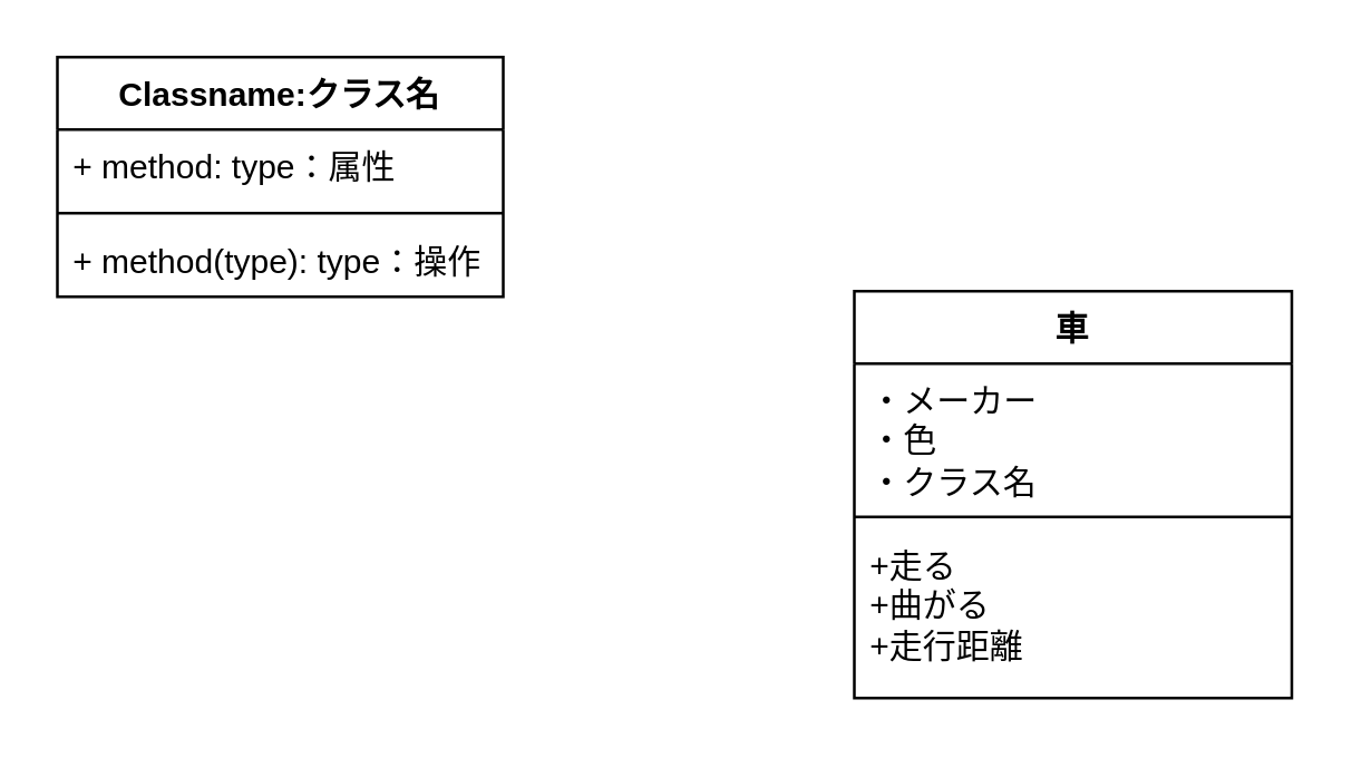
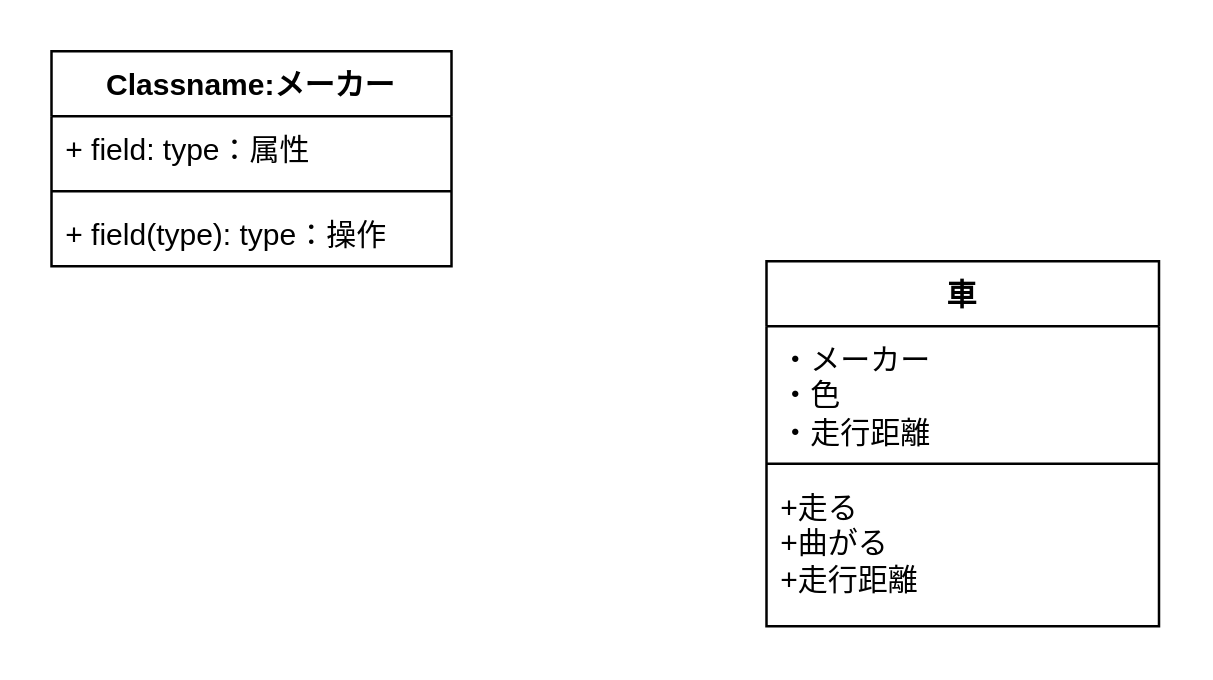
- <mxCell id="2" value="Classname:クラス名" style="swimlane;fontStyle=1;align=center;verticalAlign=top;childLayout=stackLayout;horizontal=1;startSize=26;horizontalStack=0;resizeParent=1;resizeParentMax=0;resizeLast=0;collapsible=1;marginBottom=0;whiteSpace=wrap;html=1;" vertex="1" parent="1"><mxGeometry x="20" y="20" width="160" height="86" as="geometry" /></mxCell>
+ <mxCell id="2" value="Classname:メーカー" style="swimlane;fontStyle=1;align=center;verticalAlign=top;childLayout=stackLayout;horizontal=1;startSize=26;horizontalStack=0;resizeParent=1;resizeParentMax=0;resizeLast=0;collapsible=1;marginBottom=0;whiteSpace=wrap;html=1;" vertex="1" parent="1"><mxGeometry x="20" y="20" width="160" height="86" as="geometry" /></mxCell>
- <mxCell id="3" value="+ method: type：属性" style="text;strokeColor=none;fillColor=none;align=left;verticalAlign=top;spacingLeft=4;spacingRight=4;overflow=hidden;rotatable=0;points=[[0,0.5],[1,0.5]];portConstraint=eastwest;whiteSpace=wrap;html=1;" vertex="1" parent="2"><mxGeometry y="26" width="160" height="26" as="geometry" /></mxCell>
+ <mxCell id="3" value="+ field: type：属性" style="text;strokeColor=none;fillColor=none;align=left;verticalAlign=top;spacingLeft=4;spacingRight=4;overflow=hidden;rotatable=0;points=[[0,0.5],[1,0.5]];portConstraint=eastwest;whiteSpace=wrap;html=1;" vertex="1" parent="2"><mxGeometry y="26" width="160" height="26" as="geometry" /></mxCell>
- <mxCell id="5" value="+ method(type): type：操作" style="text;strokeColor=none;fillColor=none;align=left;verticalAlign=top;spacingLeft=4;spacingRight=4;overflow=hidden;rotatable=0;points=[[0,0.5],[1,0.5]];portConstraint=eastwest;whiteSpace=wrap;html=1;" vertex="1" parent="2"><mxGeometry y="60" width="160" height="26" as="geometry" /></mxCell>
+ <mxCell id="5" value="+ field(type): type：操作" style="text;strokeColor=none;fillColor=none;align=left;verticalAlign=top;spacingLeft=4;spacingRight=4;overflow=hidden;rotatable=0;points=[[0,0.5],[1,0.5]];portConstraint=eastwest;whiteSpace=wrap;html=1;" vertex="1" parent="2"><mxGeometry y="60" width="160" height="26" as="geometry" /></mxCell>
- <mxCell id="7" value="・メーカー&lt;div&gt;・色&lt;/div&gt;&lt;div&gt;・クラス名&lt;/div&gt;" style="text;strokeColor=none;fillColor=none;align=left;verticalAlign=top;spacingLeft=4;spacingRight=4;overflow=hidden;rotatable=0;points=[[0,0.5],[1,0.5]];portConstraint=eastwest;whiteSpace=wrap;html=1;" vertex="1" parent="6"><mxGeometry y="26" width="157" height="51" as="geometry" /></mxCell>
+ <mxCell id="7" value="・メーカー&lt;div&gt;・色&lt;/div&gt;&lt;div&gt;・走行距離&lt;/div&gt;" style="text;strokeColor=none;fillColor=none;align=left;verticalAlign=top;spacingLeft=4;spacingRight=4;overflow=hidden;rotatable=0;points=[[0,0.5],[1,0.5]];portConstraint=eastwest;whiteSpace=wrap;html=1;" vertex="1" parent="6"><mxGeometry y="26" width="157" height="51" as="geometry" /></mxCell>
